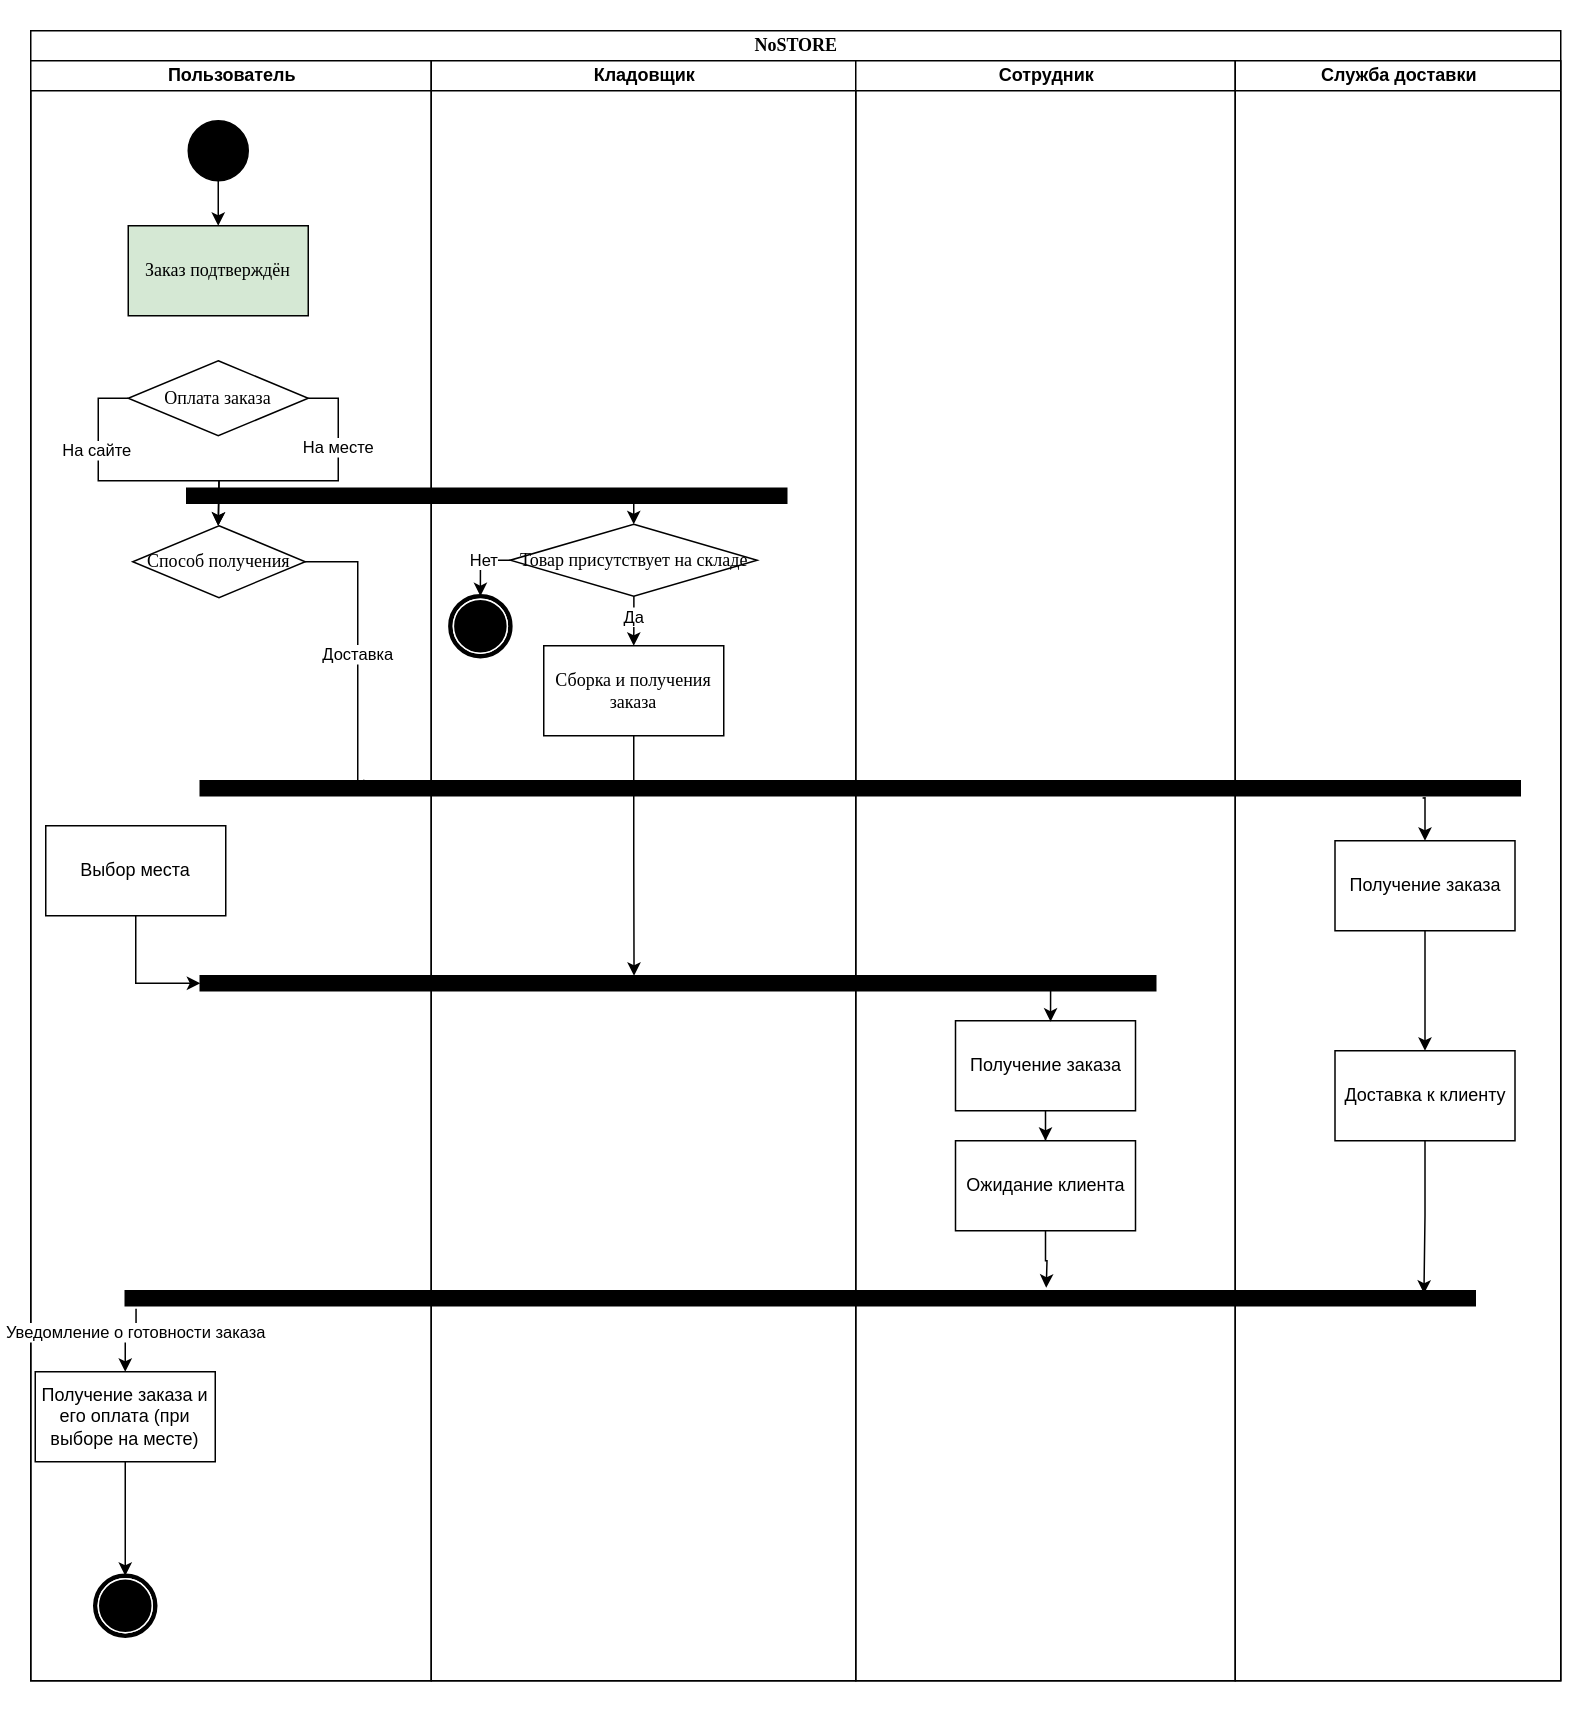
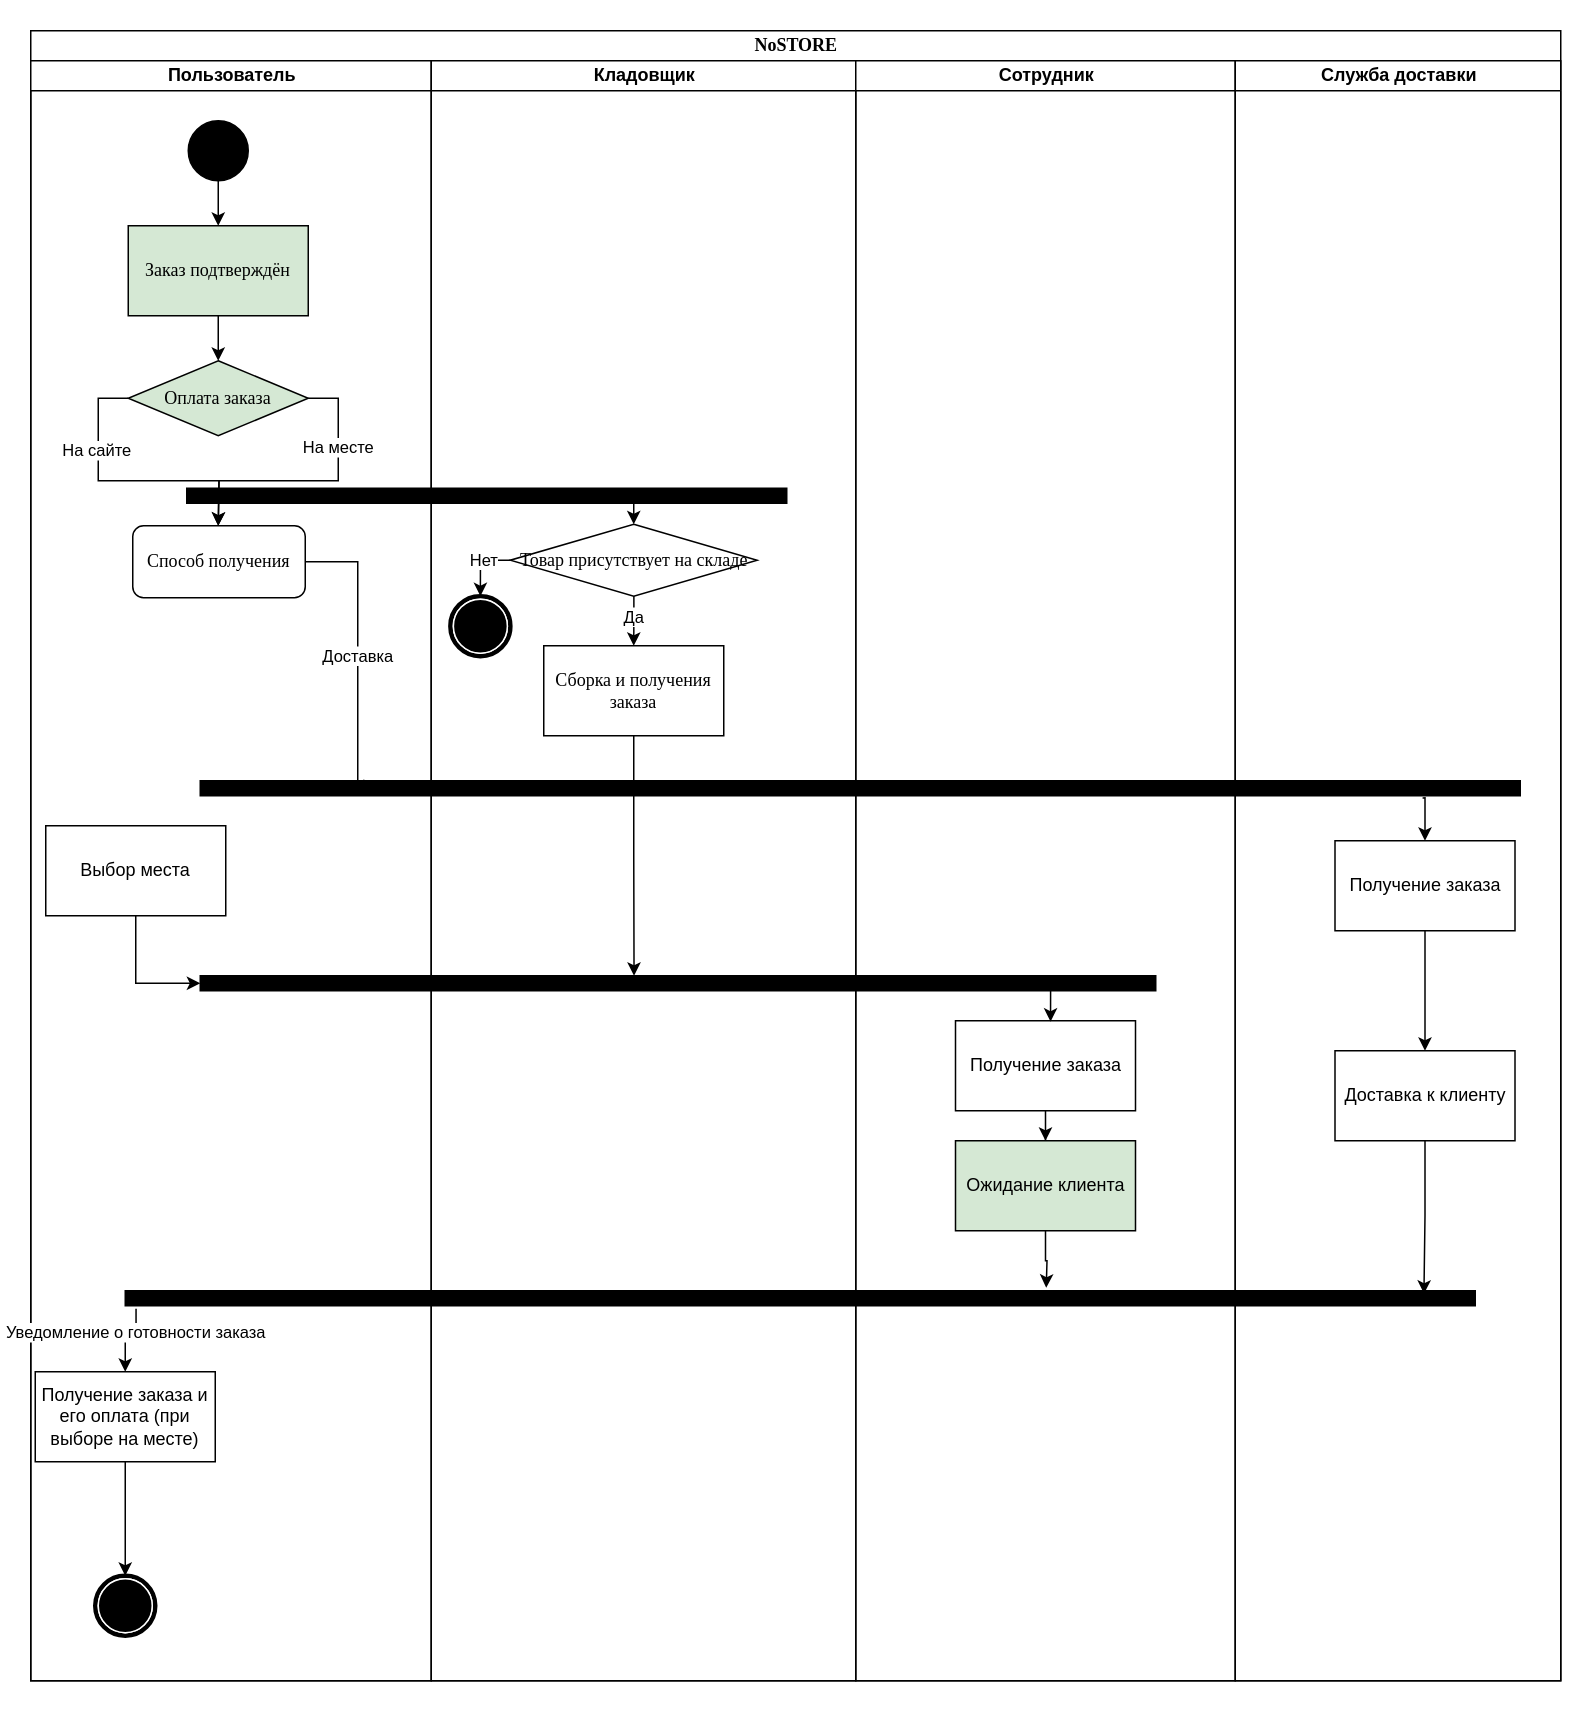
+ <mxCell id="6" value="" style="edgeStyle=orthogonalEdgeStyle;rounded=0;orthogonalLoop=1;jettySize=auto;html=1;" parent="3" source="7" target="12" edge="1"><mxGeometry relative="1" as="geometry" /></mxCell>
- <mxCell id="12" value="Оплата заказа" style="rhombus;whiteSpace=wrap;html=1;fontFamily=Verdana;fillColor=#FFFFFF;rounded=0;shadow=0;comic=0;labelBackgroundColor=none;strokeWidth=1;" parent="3" vertex="1"><mxGeometry x="65" y="200" width="120" height="50" as="geometry" /></mxCell>
+ <mxCell id="12" value="Оплата заказа" style="rhombus;whiteSpace=wrap;html=1;fontFamily=Verdana;fillColor=#d5e8d4;rounded=0;shadow=0;comic=0;labelBackgroundColor=none;strokeWidth=1;" parent="3" vertex="1"><mxGeometry x="65" y="200" width="120" height="50" as="geometry" /></mxCell>
- <mxCell id="13" value="Способ получения" style="rhombus;whiteSpace=wrap;html=1;fontFamily=Verdana;fillColor=#FFFFFF;rounded=0;shadow=0;comic=0;labelBackgroundColor=none;strokeWidth=1;" parent="3" vertex="1"><mxGeometry x="68" y="310" width="115" height="47.92" as="geometry" /></mxCell>
+ <mxCell id="13" value="Способ получения" style="whiteSpace=wrap;html=1;fontFamily=Verdana;fillColor=#FFFFFF;shadow=0;comic=0;labelBackgroundColor=none;strokeWidth=1;rounded=1;" parent="3" vertex="1"><mxGeometry x="68" y="310" width="115" height="47.92" as="geometry" /></mxCell>
- <mxCell id="34" value="Ожидание клиента" style="rounded=0;whiteSpace=wrap;html=1;" vertex="1" parent="30"><mxGeometry x="66.5" y="720" width="120" height="60" as="geometry" /></mxCell>
+ <mxCell id="34" value="Ожидание клиента" style="rounded=0;whiteSpace=wrap;html=1;fillColor=#d5e8d4;" vertex="1" parent="30"><mxGeometry x="66.5" y="720" width="120" height="60" as="geometry" /></mxCell>
